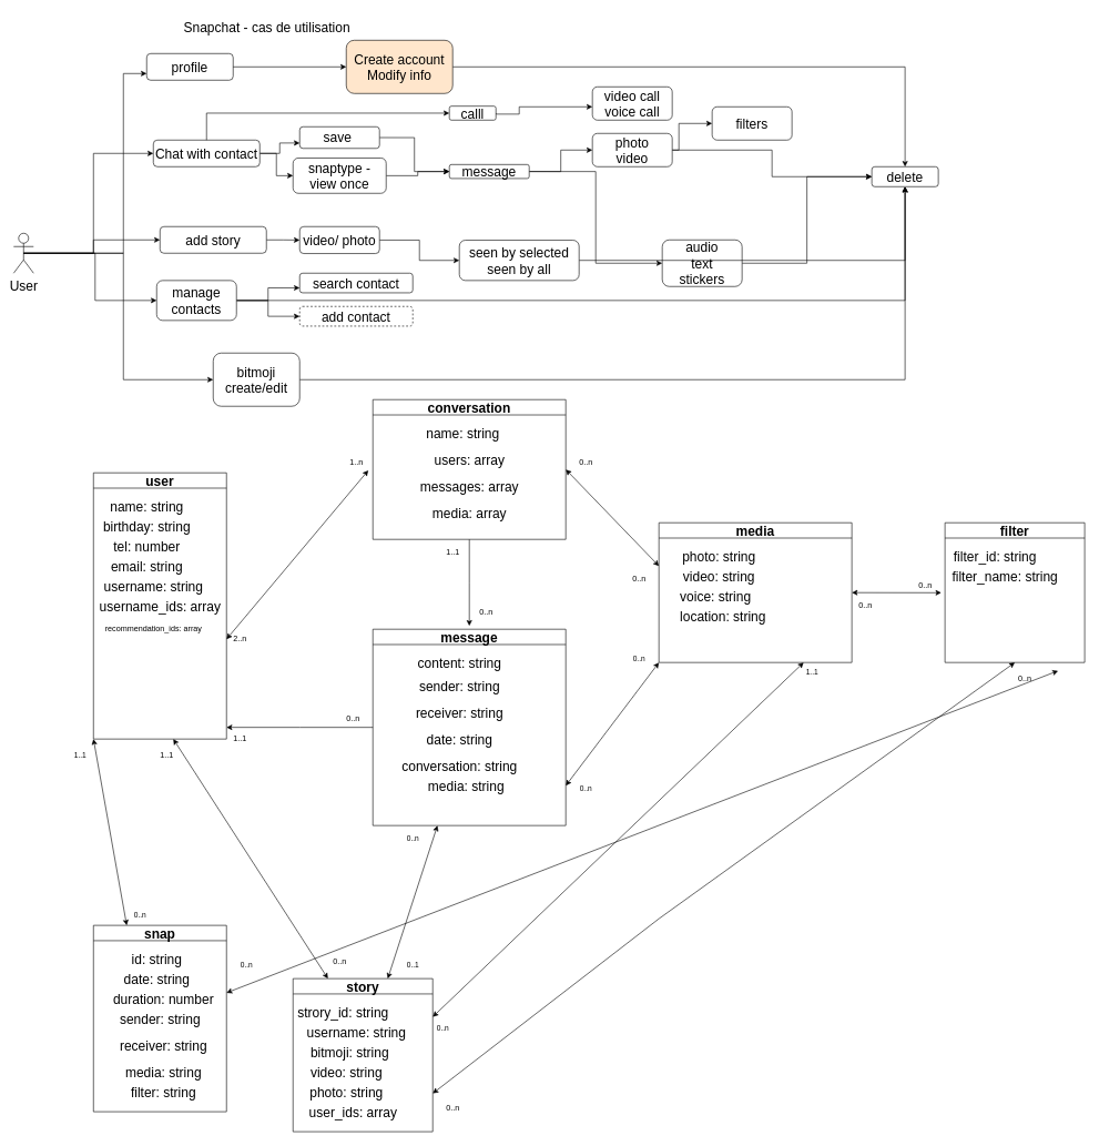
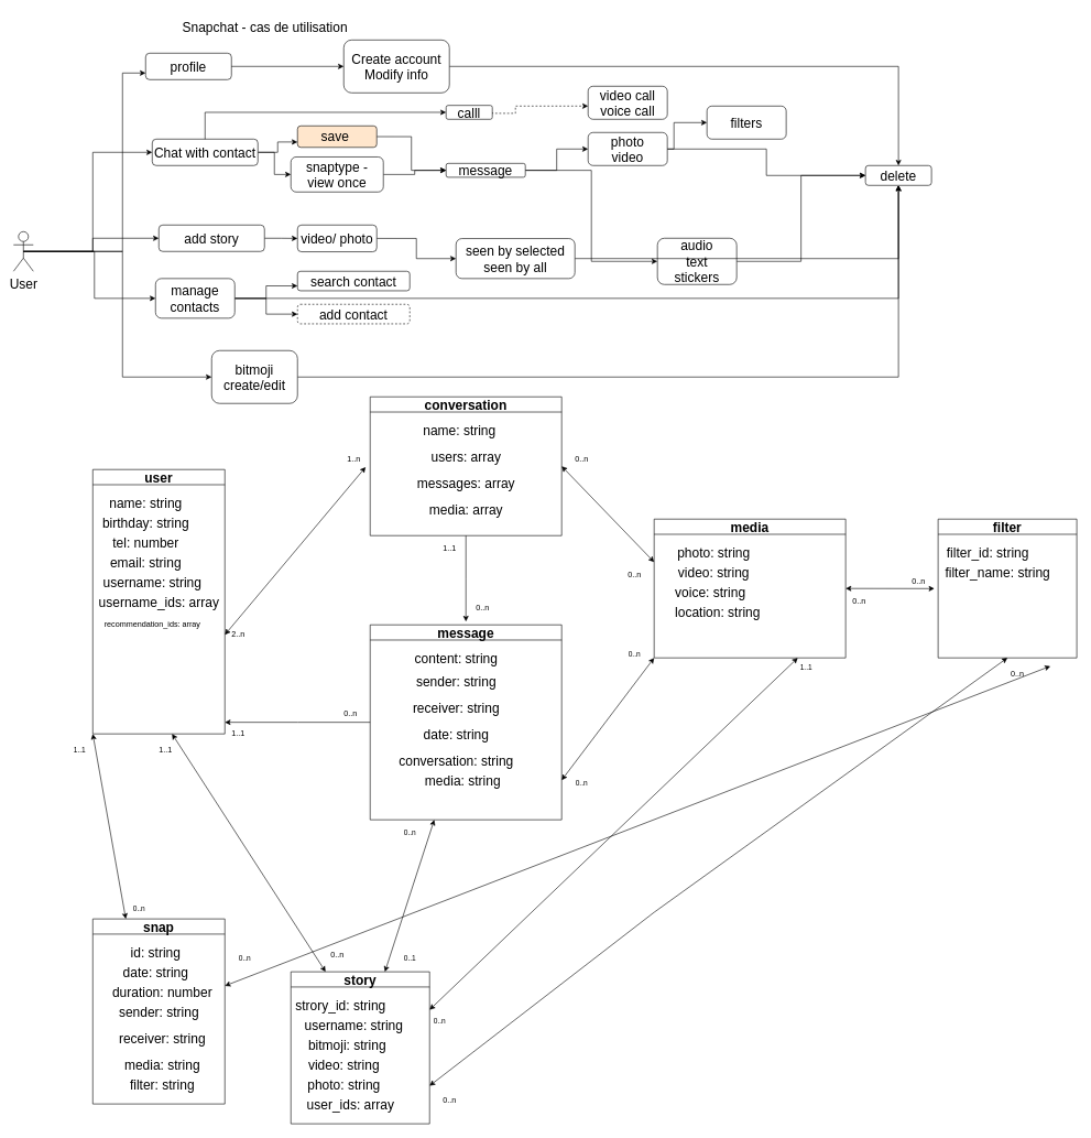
- <mxCell id="11" value="Create account&lt;br&gt;Modify info" style="rounded=1;whiteSpace=wrap;html=1;fontSize=20;fillColor=#ffe6cc;" parent="1" vertex="1"><mxGeometry x="520" y="60" width="160" height="80" as="geometry" /></mxCell>
+ <mxCell id="11" value="Create account&lt;br&gt;Modify info" style="rounded=1;whiteSpace=wrap;html=1;fontSize=20;" parent="1" vertex="1"><mxGeometry x="520" y="60" width="160" height="80" as="geometry" /></mxCell>
- <mxCell id="16" style="edgeStyle=orthogonalEdgeStyle;rounded=0;orthogonalLoop=1;jettySize=auto;html=1;exitX=1;exitY=0.5;exitDx=0;exitDy=0;fontSize=20;" parent="1" source="17" target="21" edge="1"><mxGeometry relative="1" as="geometry"><Array as="points"><mxPoint x="780" y="171" /><mxPoint x="780" y="160" /></Array></mxGeometry></mxCell>
+ <mxCell id="16" style="edgeStyle=orthogonalEdgeStyle;rounded=0;orthogonalLoop=1;jettySize=auto;html=1;exitX=1;exitY=0.5;exitDx=0;exitDy=0;fontSize=20;dashed=1;" parent="1" source="17" target="21" edge="1"><mxGeometry relative="1" as="geometry"><Array as="points"><mxPoint x="780" y="171" /><mxPoint x="780" y="160" /></Array></mxGeometry></mxCell>
- <mxCell id="33" value="save&amp;nbsp;" style="rounded=1;whiteSpace=wrap;html=1;fontSize=20;" parent="1" vertex="1"><mxGeometry x="450" y="190" width="120" height="32.5" as="geometry" /></mxCell>
+ <mxCell id="33" value="save&amp;nbsp;" style="rounded=1;whiteSpace=wrap;html=1;fontSize=20;fillColor=#ffe6cc;" parent="1" vertex="1"><mxGeometry x="450" y="190" width="120" height="32.5" as="geometry" /></mxCell>
